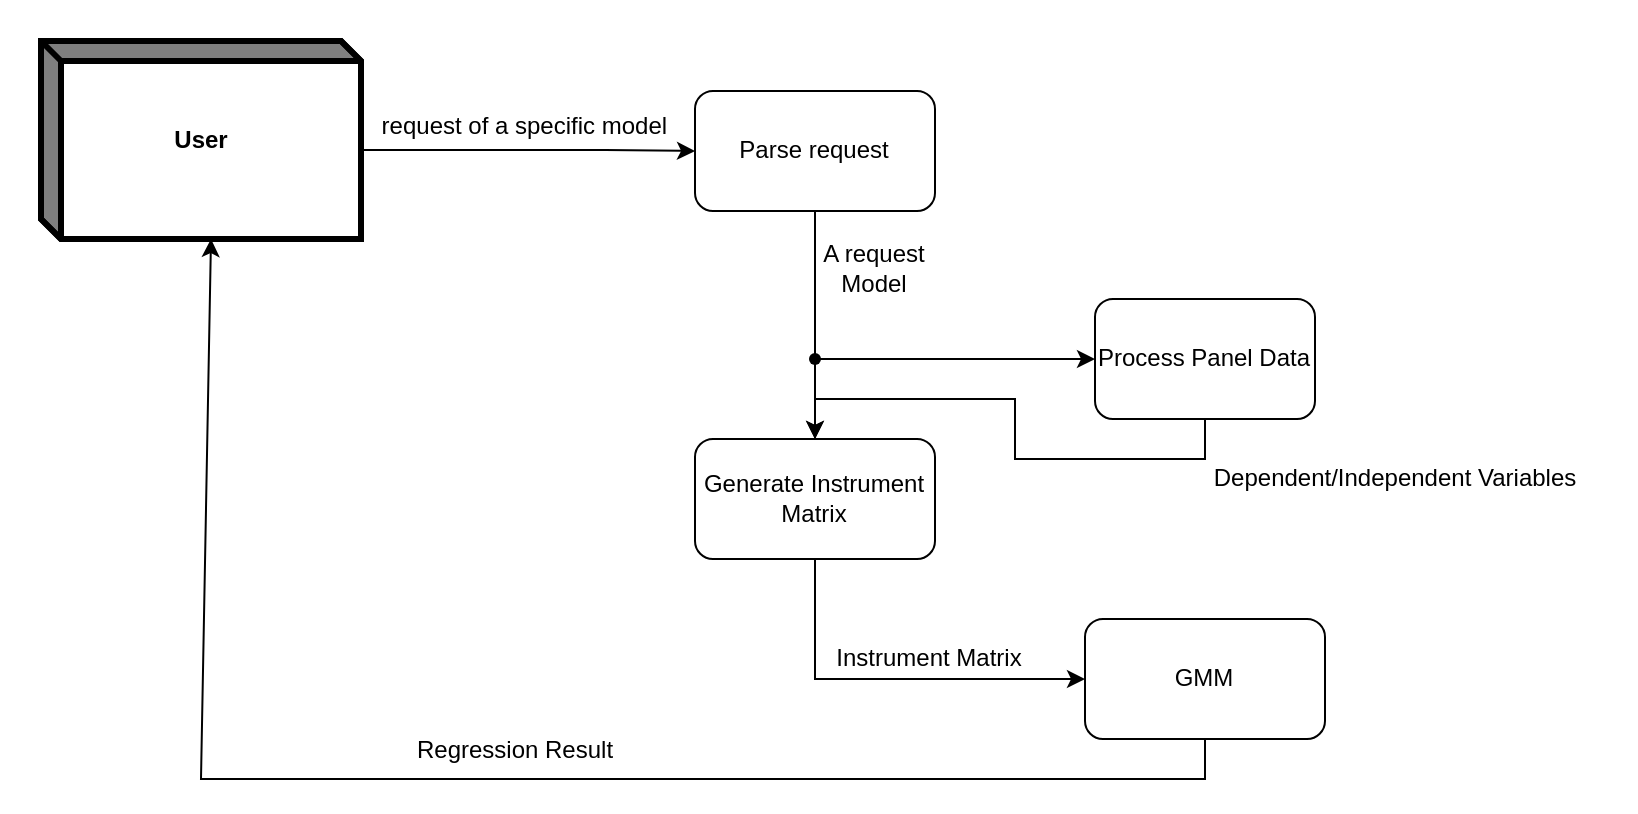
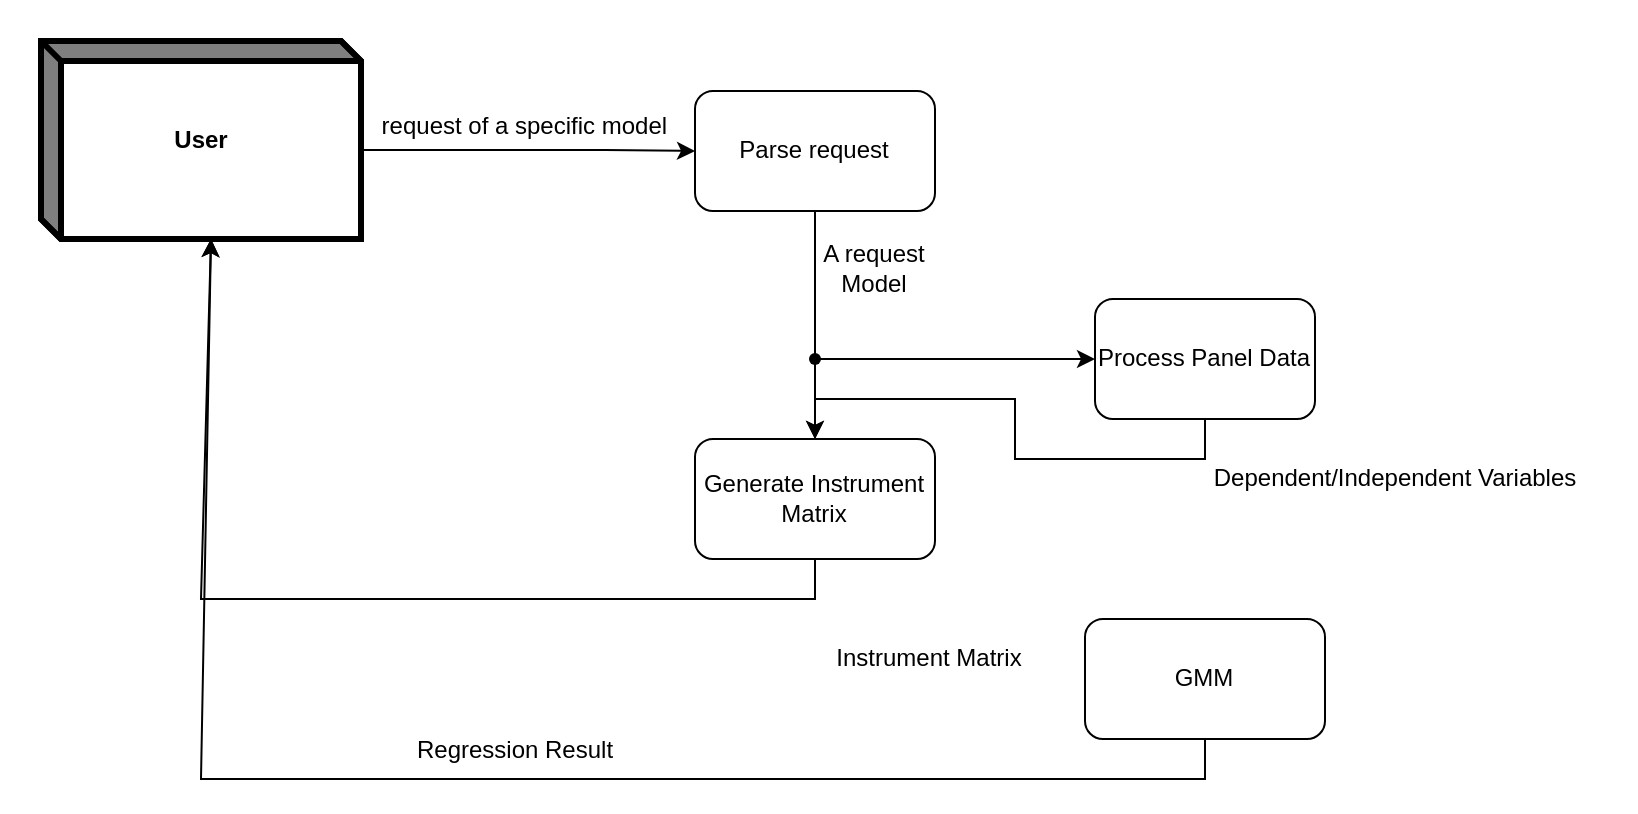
- <mxCell id="7" style="edgeStyle=orthogonalEdgeStyle;rounded=0;orthogonalLoop=1;jettySize=auto;html=1;exitX=0.5;exitY=1;exitDx=0;exitDy=0;entryX=0;entryY=0.5;entryDx=0;entryDy=0;" edge="1" parent="1" source="8" target="16"><mxGeometry relative="1" as="geometry" /></mxCell>
+ <mxCell id="7" style="edgeStyle=orthogonalEdgeStyle;rounded=0;orthogonalLoop=1;jettySize=auto;html=1;exitX=0.5;exitY=1;exitDx=0;exitDy=0;" edge="1" parent="1" source="8" target="5"><mxGeometry relative="1" as="geometry" /></mxCell>
